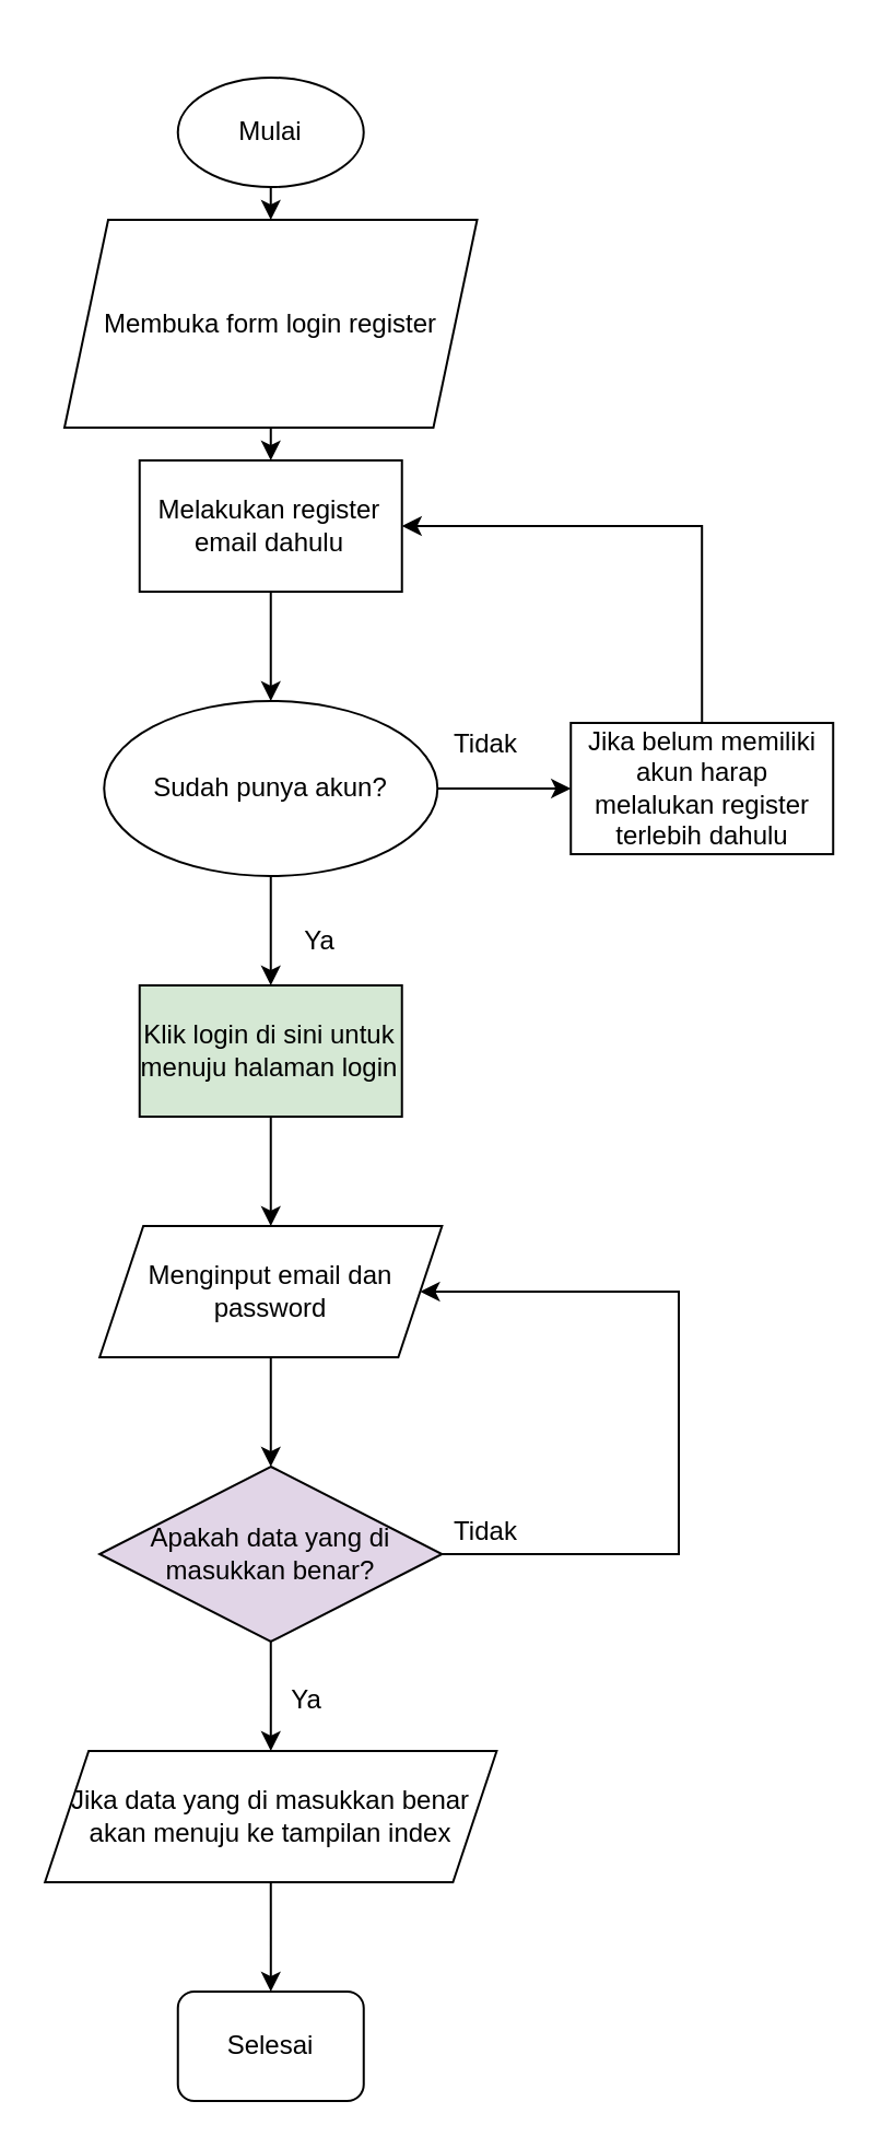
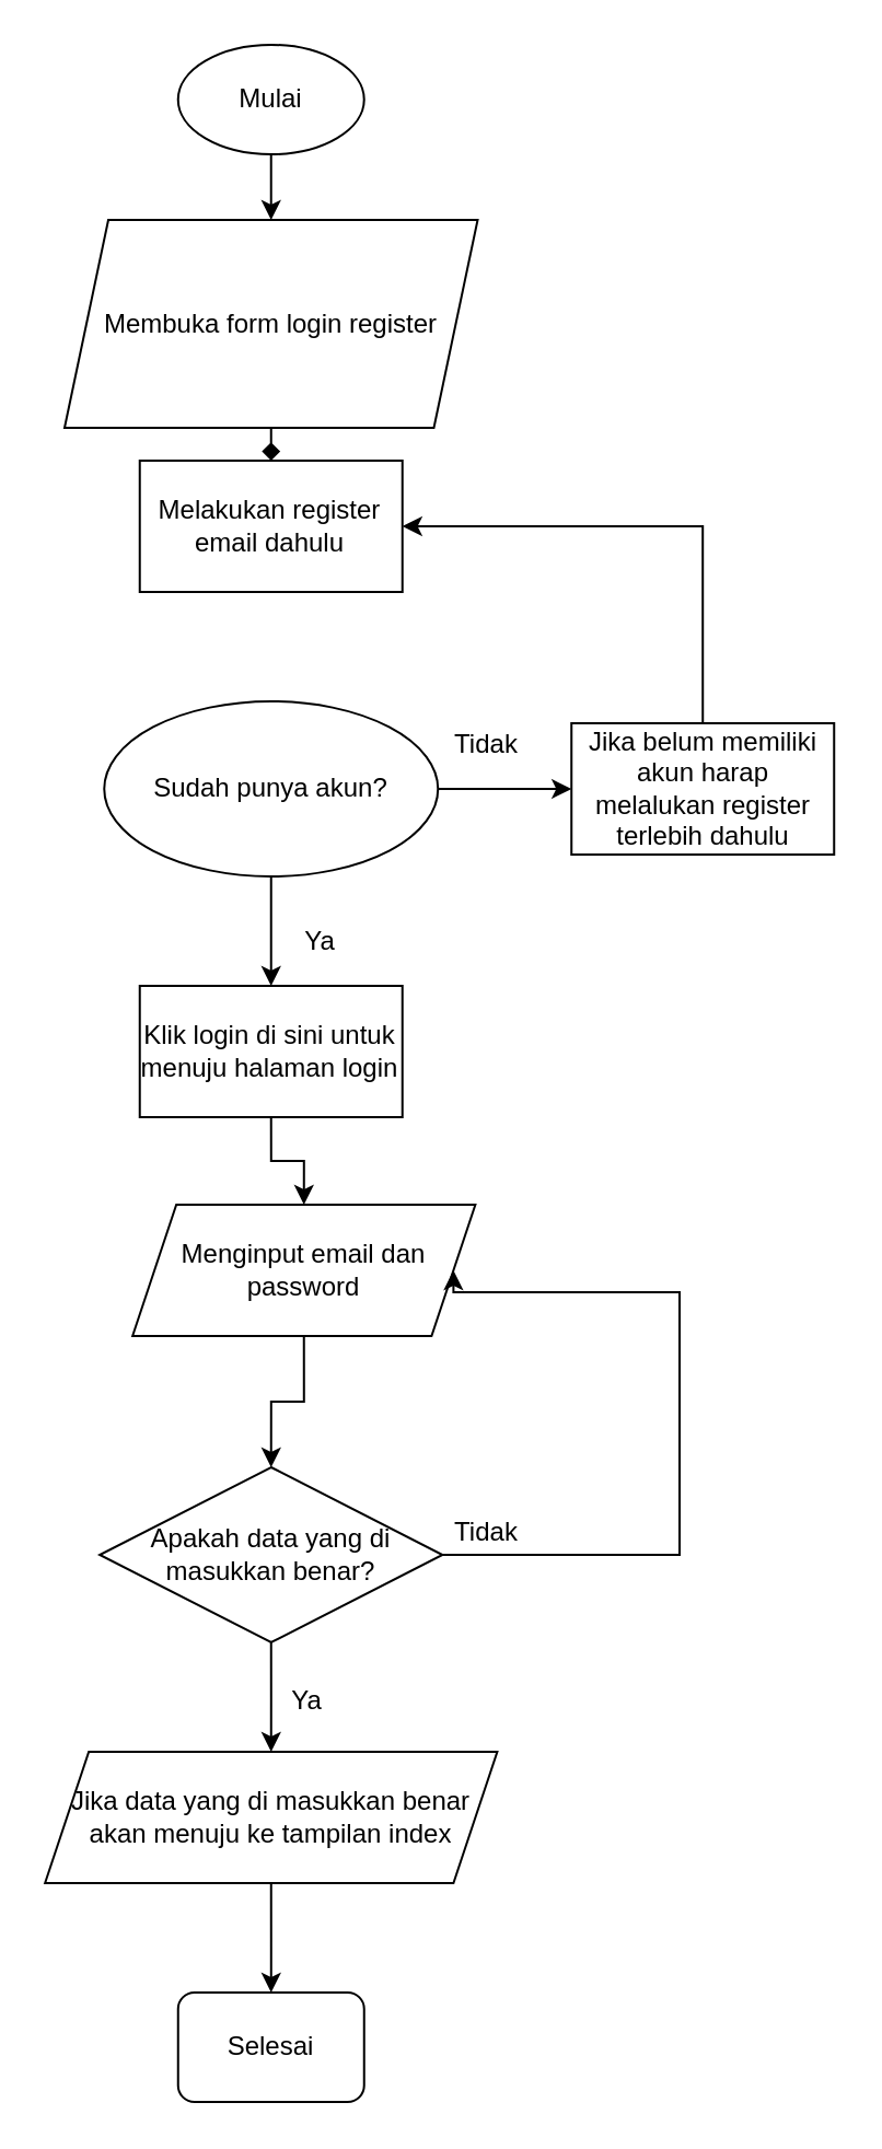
- <mxCell id="3" value="Mulai" style="ellipse;whiteSpace=wrap;html=1;" vertex="1" parent="1"><mxGeometry x="80.87" y="35" width="85" height="50" as="geometry" /></mxCell>
+ <mxCell id="3" value="Mulai" style="ellipse;whiteSpace=wrap;html=1;" vertex="1" parent="1"><mxGeometry x="80.87" y="20" width="85" height="50" as="geometry" /></mxCell>
- <mxCell id="7" style="edgeStyle=orthogonalEdgeStyle;rounded=0;orthogonalLoop=1;jettySize=auto;html=1;exitX=0.5;exitY=1;exitDx=0;exitDy=0;entryX=0.5;entryY=0;entryDx=0;entryDy=0;" edge="1" parent="1" source="8" target="10"><mxGeometry relative="1" as="geometry" /></mxCell>
+ <mxCell id="7" style="edgeStyle=orthogonalEdgeStyle;rounded=0;orthogonalLoop=1;jettySize=auto;html=1;exitX=0.5;exitY=1;exitDx=0;exitDy=0;entryX=0.5;entryY=0;entryDx=0;entryDy=0;endArrow=diamond;" edge="1" parent="1" source="8" target="10"><mxGeometry relative="1" as="geometry" /></mxCell>
- <mxCell id="9" style="edgeStyle=orthogonalEdgeStyle;rounded=0;orthogonalLoop=1;jettySize=auto;html=1;exitX=0.5;exitY=1;exitDx=0;exitDy=0;entryX=0.5;entryY=0;entryDx=0;entryDy=0;" edge="1" parent="1" source="10" target="6"><mxGeometry relative="1" as="geometry" /></mxCell>
- <mxCell id="14" value="Klik login di sini untuk menuju halaman login" style="rounded=0;whiteSpace=wrap;html=1;fillColor=#d5e8d4;" vertex="1" parent="1"><mxGeometry x="63.37" y="450" width="120" height="60" as="geometry" /></mxCell>
+ <mxCell id="14" value="Klik login di sini untuk menuju halaman login" style="rounded=0;whiteSpace=wrap;html=1;" vertex="1" parent="1"><mxGeometry x="63.37" y="450" width="120" height="60" as="geometry" /></mxCell>
- <mxCell id="16" value="Menginput email dan password" style="shape=parallelogram;perimeter=parallelogramPerimeter;whiteSpace=wrap;html=1;fixedSize=1;" vertex="1" parent="1"><mxGeometry x="45.07" y="560" width="156.62" height="60" as="geometry" /></mxCell>
+ <mxCell id="16" value="Menginput email dan password" style="shape=parallelogram;perimeter=parallelogramPerimeter;whiteSpace=wrap;html=1;fixedSize=1;" vertex="1" parent="1"><mxGeometry x="60.07" y="550" width="156.62" height="60" as="geometry" /></mxCell>
- <mxCell id="19" value="Apakah data yang di masukkan benar?" style="rhombus;whiteSpace=wrap;html=1;fillColor=#e1d5e7;" vertex="1" parent="1"><mxGeometry x="45.07" y="670" width="156.62" height="80" as="geometry" /></mxCell>
+ <mxCell id="19" value="Apakah data yang di masukkan benar?" style="rhombus;whiteSpace=wrap;html=1;" vertex="1" parent="1"><mxGeometry x="45.07" y="670" width="156.62" height="80" as="geometry" /></mxCell>
